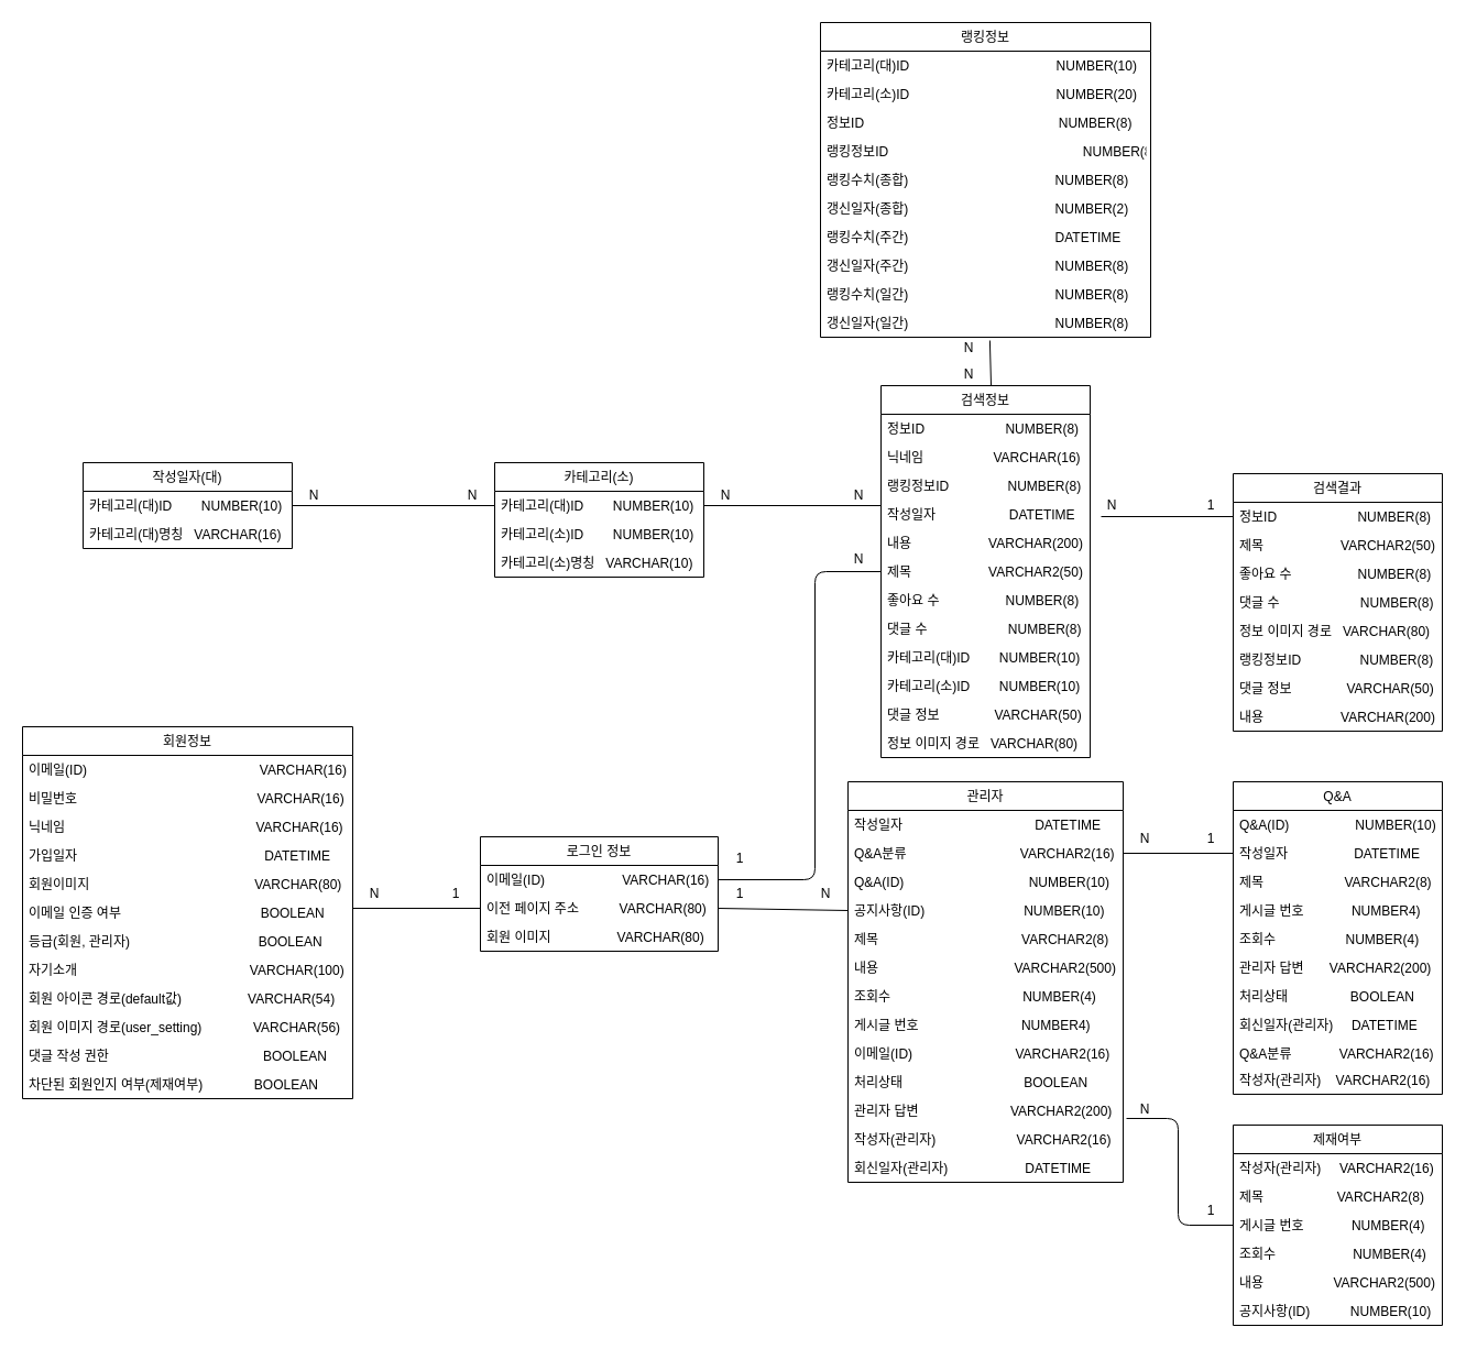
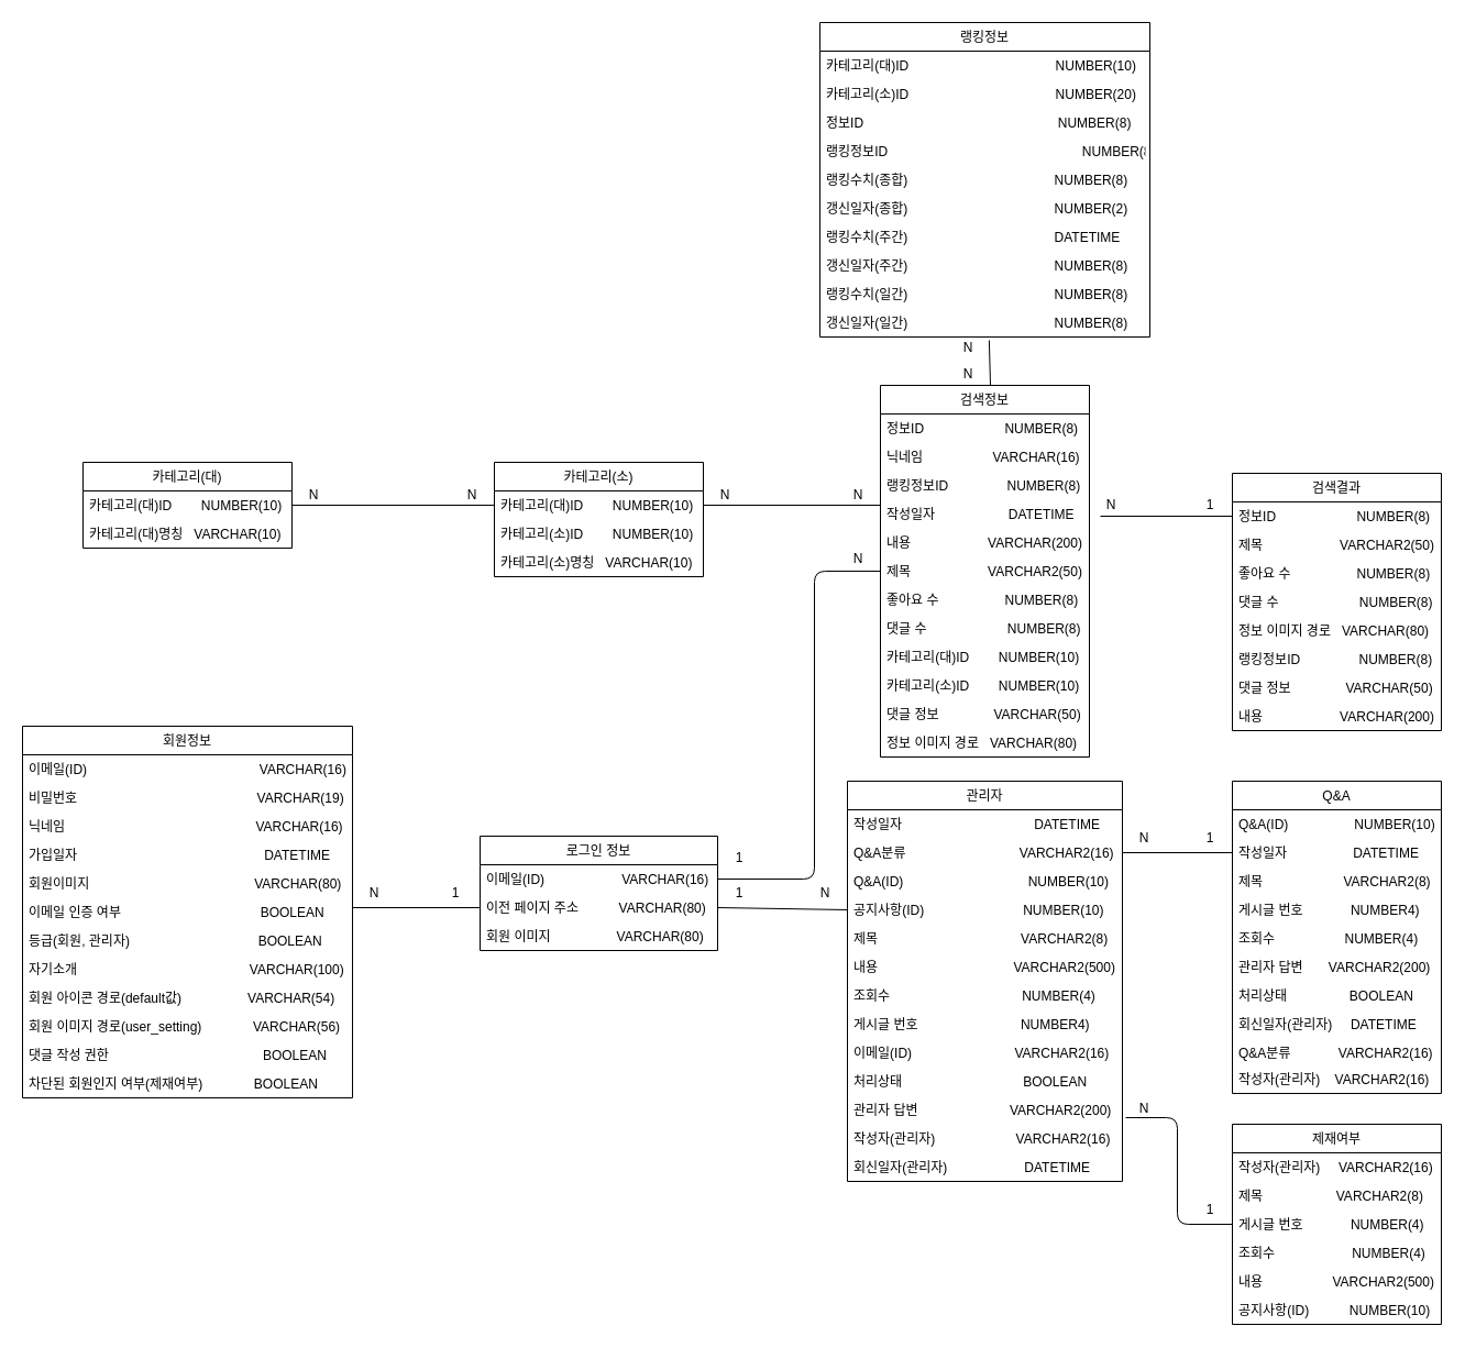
- <mxCell id="46" value="작성일자(대)" style="swimlane;fontStyle=0;childLayout=stackLayout;horizontal=1;startSize=26;horizontalStack=0;resizeParent=1;resizeParentMax=0;resizeLast=0;collapsible=1;marginBottom=0;" parent="1" vertex="1"><mxGeometry x="75" y="420" width="190" height="78" as="geometry" /></mxCell>
+ <mxCell id="46" value="카테고리(대)" style="swimlane;fontStyle=0;childLayout=stackLayout;horizontal=1;startSize=26;horizontalStack=0;resizeParent=1;resizeParentMax=0;resizeLast=0;collapsible=1;marginBottom=0;" parent="1" vertex="1"><mxGeometry x="75" y="420" width="190" height="78" as="geometry" /></mxCell>
- <mxCell id="48" value="카테고리(대)명칭   VARCHAR(16)" style="text;strokeColor=none;fillColor=none;align=left;verticalAlign=top;spacingLeft=4;spacingRight=4;overflow=hidden;rotatable=0;points=[[0,0.5],[1,0.5]];portConstraint=eastwest;" parent="46" vertex="1"><mxGeometry y="52" width="190" height="26" as="geometry" /></mxCell>
+ <mxCell id="48" value="카테고리(대)명칭   VARCHAR(10)" style="text;strokeColor=none;fillColor=none;align=left;verticalAlign=top;spacingLeft=4;spacingRight=4;overflow=hidden;rotatable=0;points=[[0,0.5],[1,0.5]];portConstraint=eastwest;" parent="46" vertex="1"><mxGeometry y="52" width="190" height="26" as="geometry" /></mxCell>
- <mxCell id="17" value="비밀번호                                                 VARCHAR(16)" style="text;strokeColor=none;fillColor=none;align=left;verticalAlign=top;spacingLeft=4;spacingRight=4;overflow=hidden;rotatable=0;points=[[0,0.5],[1,0.5]];portConstraint=eastwest;" parent="15" vertex="1"><mxGeometry y="52" width="300" height="26" as="geometry" /></mxCell>
+ <mxCell id="17" value="비밀번호                                                 VARCHAR(19)" style="text;strokeColor=none;fillColor=none;align=left;verticalAlign=top;spacingLeft=4;spacingRight=4;overflow=hidden;rotatable=0;points=[[0,0.5],[1,0.5]];portConstraint=eastwest;" parent="15" vertex="1"><mxGeometry y="52" width="300" height="26" as="geometry" /></mxCell>
